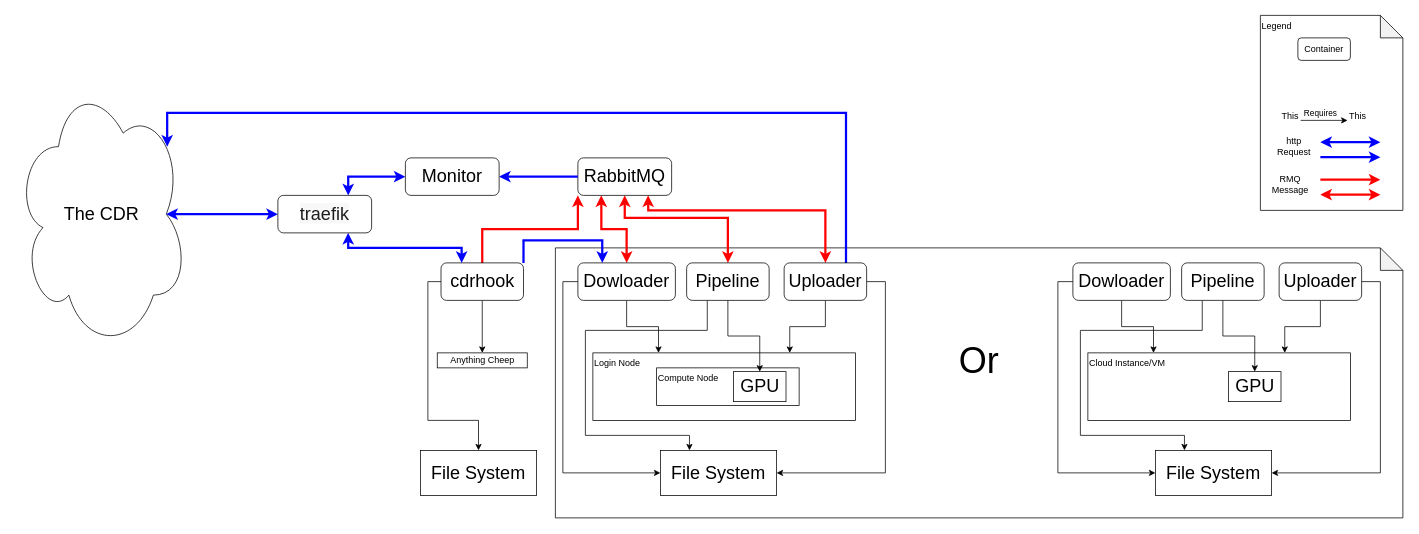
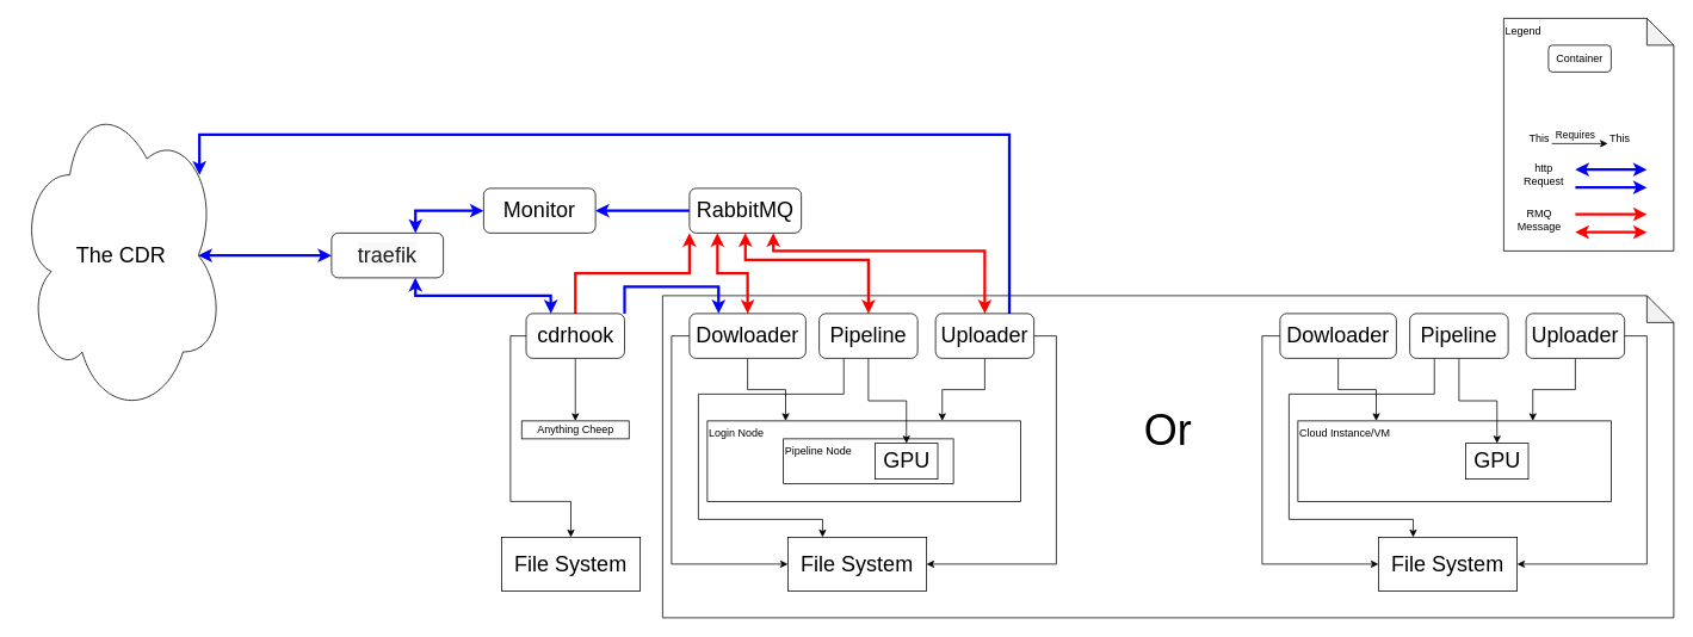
- <mxCell id="34" value="Compute Node" style="rounded=0;whiteSpace=wrap;html=1;verticalAlign=top;align=left;" parent="1" vertex="1"><mxGeometry x="875" y="490" width="190" height="50" as="geometry" /></mxCell>
+ <mxCell id="34" value="Pipeline Node" style="rounded=0;whiteSpace=wrap;html=1;verticalAlign=top;align=left;" parent="1" vertex="1"><mxGeometry x="875" y="490" width="190" height="50" as="geometry" /></mxCell>
